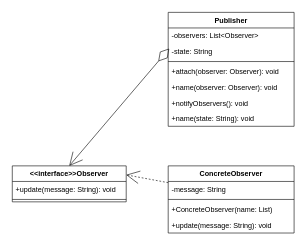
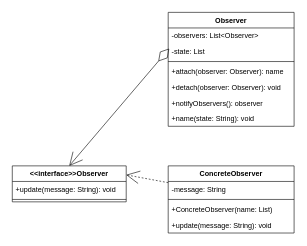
- <mxCell id="5" value="Publisher" style="swimlane;fontStyle=1;childLayout=stackLayout;horizontal=1;startSize=26;horizontalStack=0;resizeParent=1;resizeParentMax=0;resizeLast=0;collapsible=1;marginBottom=0;" parent="1" vertex="1"><mxGeometry x="280" y="20" width="210" height="190" as="geometry" /></mxCell>
+ <mxCell id="5" value="Observer" style="swimlane;fontStyle=1;childLayout=stackLayout;horizontal=1;startSize=26;horizontalStack=0;resizeParent=1;resizeParentMax=0;resizeLast=0;collapsible=1;marginBottom=0;" parent="1" vertex="1"><mxGeometry x="280" y="20" width="210" height="190" as="geometry" /></mxCell>
- <mxCell id="7" value="-state: String" style="text;strokeColor=none;fillColor=none;align=left;verticalAlign=top;spacingLeft=4;spacingRight=4;overflow=hidden;rotatable=0;points=[[0,0.5],[1,0.5]];portConstraint=eastwest;" parent="5" vertex="1"><mxGeometry y="52" width="210" height="26" as="geometry" /></mxCell>
+ <mxCell id="7" value="-state: List" style="text;strokeColor=none;fillColor=none;align=left;verticalAlign=top;spacingLeft=4;spacingRight=4;overflow=hidden;rotatable=0;points=[[0,0.5],[1,0.5]];portConstraint=eastwest;" parent="5" vertex="1"><mxGeometry y="52" width="210" height="26" as="geometry" /></mxCell>
- <mxCell id="9" value="+attach(observer: Observer): void" style="text;strokeColor=none;fillColor=none;align=left;verticalAlign=top;spacingLeft=4;spacingRight=4;overflow=hidden;rotatable=0;points=[[0,0.5],[1,0.5]];portConstraint=eastwest;" parent="5" vertex="1"><mxGeometry y="86" width="210" height="26" as="geometry" /></mxCell>
+ <mxCell id="9" value="+attach(observer: Observer): name" style="text;strokeColor=none;fillColor=none;align=left;verticalAlign=top;spacingLeft=4;spacingRight=4;overflow=hidden;rotatable=0;points=[[0,0.5],[1,0.5]];portConstraint=eastwest;" parent="5" vertex="1"><mxGeometry y="86" width="210" height="26" as="geometry" /></mxCell>
- <mxCell id="10" value="+name(observer: Observer): void" style="text;strokeColor=none;fillColor=none;align=left;verticalAlign=top;spacingLeft=4;spacingRight=4;overflow=hidden;rotatable=0;points=[[0,0.5],[1,0.5]];portConstraint=eastwest;" parent="5" vertex="1"><mxGeometry y="112" width="210" height="26" as="geometry" /></mxCell>
+ <mxCell id="10" value="+detach(observer: Observer): void" style="text;strokeColor=none;fillColor=none;align=left;verticalAlign=top;spacingLeft=4;spacingRight=4;overflow=hidden;rotatable=0;points=[[0,0.5],[1,0.5]];portConstraint=eastwest;" parent="5" vertex="1"><mxGeometry y="112" width="210" height="26" as="geometry" /></mxCell>
- <mxCell id="11" value="+notifyObservers(): void" style="text;strokeColor=none;fillColor=none;align=left;verticalAlign=top;spacingLeft=4;spacingRight=4;overflow=hidden;rotatable=0;points=[[0,0.5],[1,0.5]];portConstraint=eastwest;" parent="5" vertex="1"><mxGeometry y="138" width="210" height="26" as="geometry" /></mxCell>
+ <mxCell id="11" value="+notifyObservers(): observer" style="text;strokeColor=none;fillColor=none;align=left;verticalAlign=top;spacingLeft=4;spacingRight=4;overflow=hidden;rotatable=0;points=[[0,0.5],[1,0.5]];portConstraint=eastwest;" parent="5" vertex="1"><mxGeometry y="138" width="210" height="26" as="geometry" /></mxCell>
